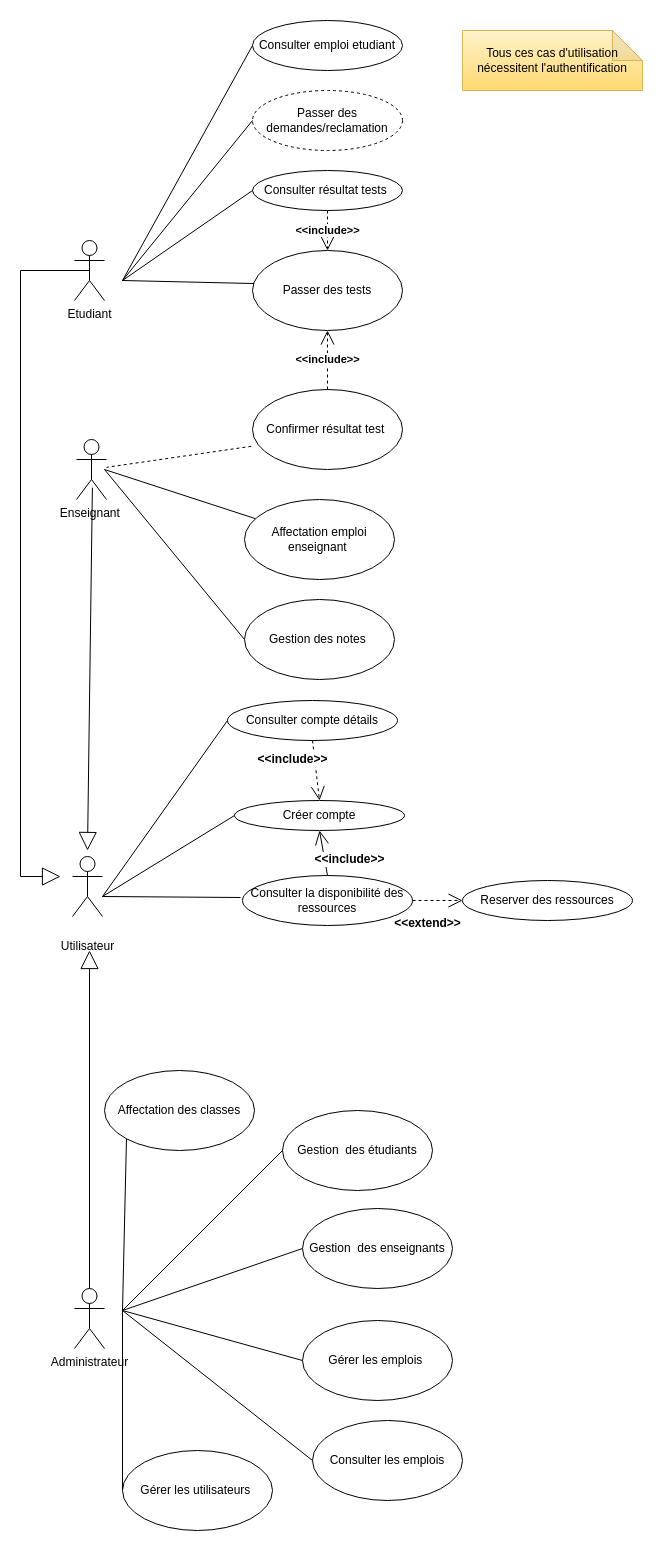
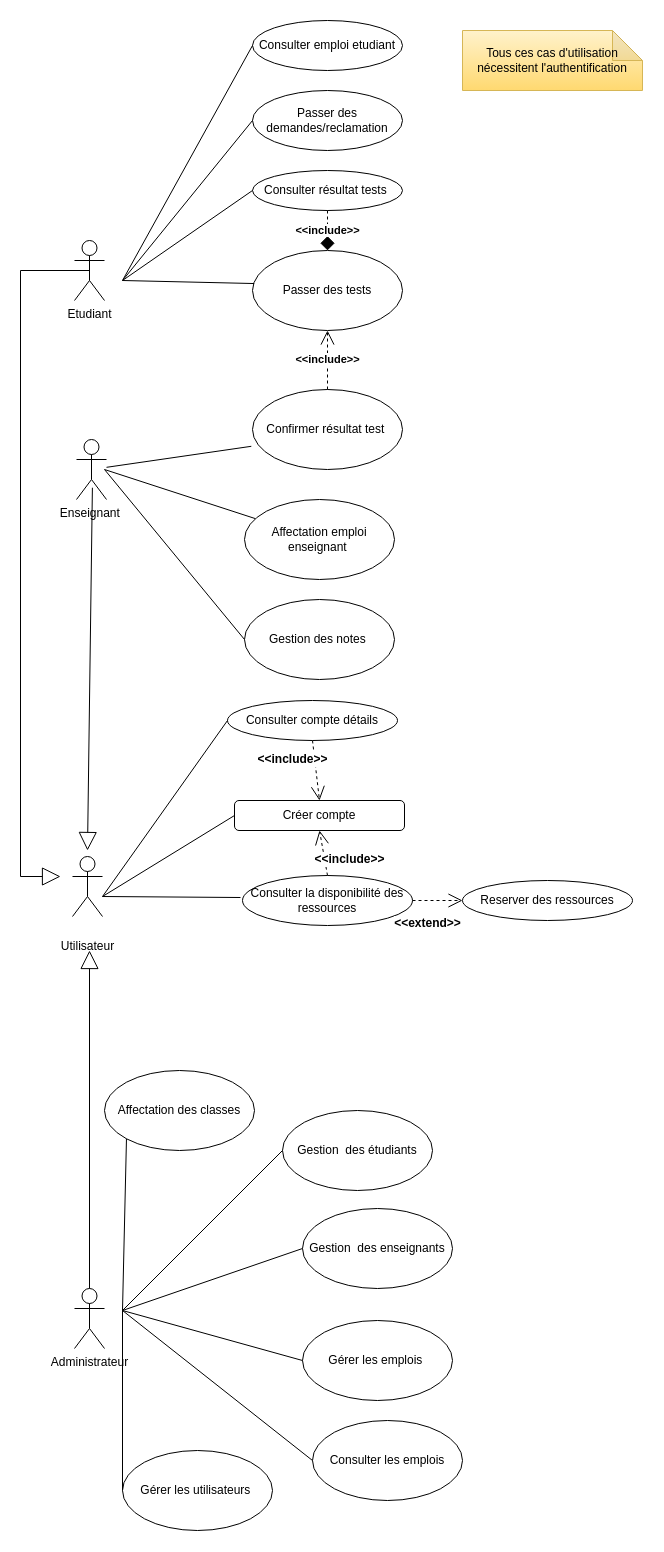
- <mxCell id="12" value="Passer des demandes/reclamation" style="ellipse;whiteSpace=wrap;html=1;dashed=1;" vertex="1" parent="1"><mxGeometry x="252" y="90" width="150" height="60" as="geometry" /></mxCell>
+ <mxCell id="12" value="Passer des demandes/reclamation" style="ellipse;whiteSpace=wrap;html=1;" vertex="1" parent="1"><mxGeometry x="252" y="90" width="150" height="60" as="geometry" /></mxCell>
- <mxCell id="27" value="&lt;b&gt;&amp;lt;&amp;lt;include&amp;gt;&amp;gt;&lt;/b&gt;" style="endArrow=open;endSize=12;dashed=1;html=1;rounded=0;exitX=0.5;exitY=1;exitDx=0;exitDy=0;entryX=0.5;entryY=0;entryDx=0;entryDy=0;" edge="1" parent="1" source="15" target="14"><mxGeometry width="160" relative="1" as="geometry"><mxPoint x="353" y="724" as="sourcePoint" /><mxPoint x="332" y="540" as="targetPoint" /><Array as="points" /></mxGeometry></mxCell>
+ <mxCell id="27" value="&lt;b&gt;&amp;lt;&amp;lt;include&amp;gt;&amp;gt;&lt;/b&gt;" style="endArrow=diamond;endSize=12;dashed=1;html=1;rounded=0;exitX=0.5;exitY=1;exitDx=0;exitDy=0;entryX=0.5;entryY=0;entryDx=0;entryDy=0;" edge="1" parent="1" source="15" target="14"><mxGeometry width="160" relative="1" as="geometry"><mxPoint x="353" y="724" as="sourcePoint" /><mxPoint x="332" y="540" as="targetPoint" /><Array as="points" /></mxGeometry></mxCell>
- <mxCell id="25" value="" style="endArrow=none;html=1;rounded=0;exitX=-0.008;exitY=0.71;exitDx=0;exitDy=0;exitPerimeter=0;dashed=1;" edge="1" parent="1" source="20" target="21"><mxGeometry width="50" height="50" relative="1" as="geometry"><mxPoint x="234" y="779" as="sourcePoint" /><mxPoint x="84" y="689" as="targetPoint" /></mxGeometry></mxCell>
+ <mxCell id="25" value="" style="endArrow=none;html=1;rounded=0;exitX=-0.008;exitY=0.71;exitDx=0;exitDy=0;exitPerimeter=0;" edge="1" parent="1" source="20" target="21"><mxGeometry width="50" height="50" relative="1" as="geometry"><mxPoint x="234" y="779" as="sourcePoint" /><mxPoint x="84" y="689" as="targetPoint" /></mxGeometry></mxCell>
- <mxCell id="4" value="Créer compte" style="ellipse;whiteSpace=wrap;html=1;" vertex="1" parent="1"><mxGeometry x="234" y="800" width="170" height="30" as="geometry" /></mxCell>
+ <mxCell id="4" value="Créer compte" style="whiteSpace=wrap;html=1;rounded=1;" vertex="1" parent="1"><mxGeometry x="234" y="800" width="170" height="30" as="geometry" /></mxCell>
- <mxCell id="42" value="&lt;b&gt;&amp;lt;&amp;lt;include&amp;gt;&amp;gt;&lt;/b&gt;" style="endArrow=open;endSize=12;dashed=0;html=1;rounded=0;entryX=0.5;entryY=1;entryDx=0;entryDy=0;exitX=0.5;exitY=0;exitDx=0;exitDy=0;fontSize=12;fillColor=default;" edge="1" parent="1" source="6" target="4"><mxGeometry x="-0.456" y="-23" width="160" relative="1" as="geometry"><mxPoint x="729" y="885" as="sourcePoint" /><mxPoint x="786" y="926" as="targetPoint" /><Array as="points" /><mxPoint x="1" as="offset" /></mxGeometry></mxCell>
+ <mxCell id="42" value="&lt;b&gt;&amp;lt;&amp;lt;include&amp;gt;&amp;gt;&lt;/b&gt;" style="endArrow=open;endSize=12;dashed=1;html=1;rounded=0;entryX=0.5;entryY=1;entryDx=0;entryDy=0;exitX=0.5;exitY=0;exitDx=0;exitDy=0;fontSize=12;fillColor=default;" edge="1" parent="1" source="6" target="4"><mxGeometry x="-0.456" y="-23" width="160" relative="1" as="geometry"><mxPoint x="729" y="885" as="sourcePoint" /><mxPoint x="786" y="926" as="targetPoint" /><Array as="points" /><mxPoint x="1" as="offset" /></mxGeometry></mxCell>
